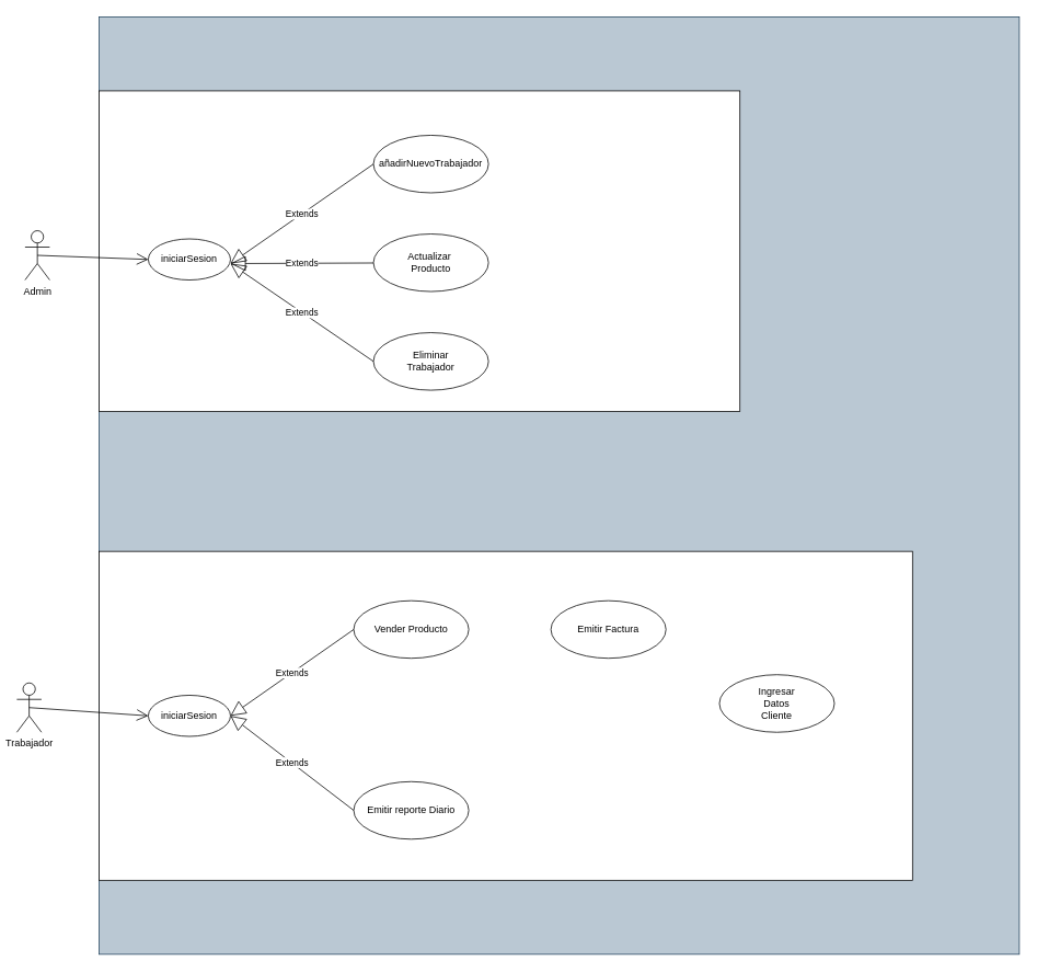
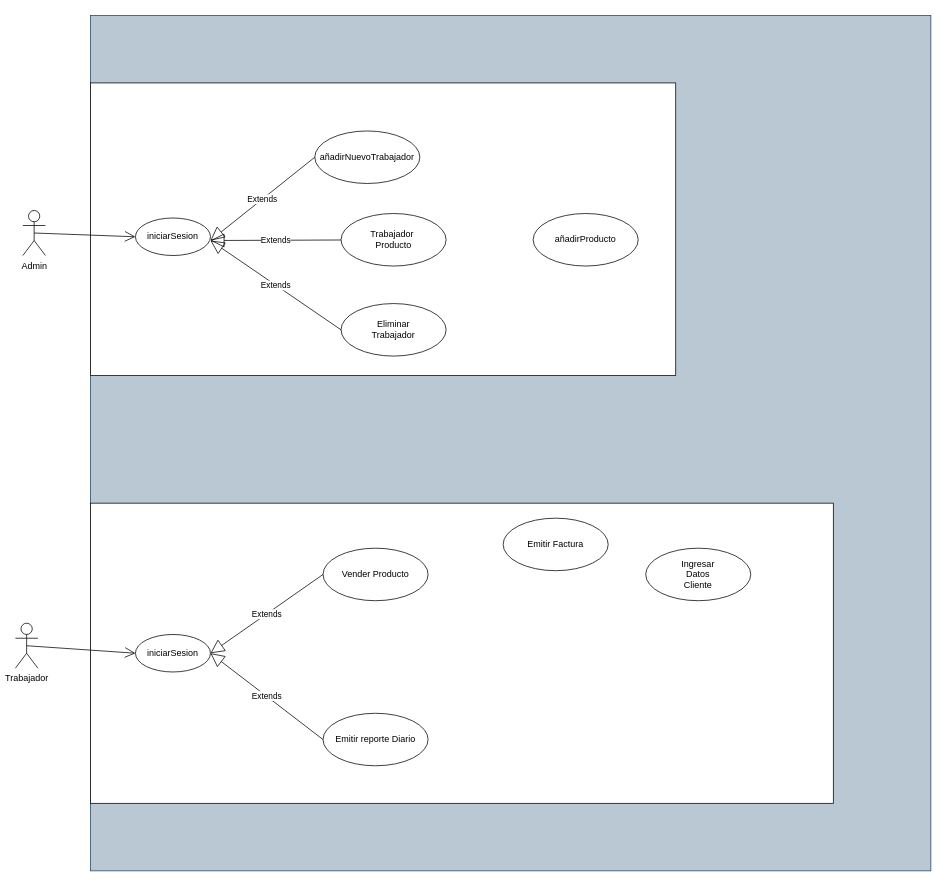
- <mxCell id="8" value="añadirNuevoTrabajador" style="ellipse;whiteSpace=wrap;html=1;" vertex="1" parent="1"><mxGeometry x="454" y="164" width="140" height="70" as="geometry" /></mxCell>
+ <mxCell id="8" value="añadirNuevoTrabajador" style="ellipse;whiteSpace=wrap;html=1;" vertex="1" parent="1"><mxGeometry x="419" y="174" width="140" height="70" as="geometry" /></mxCell>
- <mxCell id="18" value="Actualizar&amp;nbsp;&lt;br&gt;Producto" style="ellipse;whiteSpace=wrap;html=1;" vertex="1" parent="1"><mxGeometry x="454" y="284" width="140" height="70" as="geometry" /></mxCell>
+ <mxCell id="18" value="Trabajador&amp;nbsp;&lt;br&gt;Producto" style="ellipse;whiteSpace=wrap;html=1;" vertex="1" parent="1"><mxGeometry x="454" y="284" width="140" height="70" as="geometry" /></mxCell>
+ <mxCell id="7" value="añadirProducto" style="ellipse;whiteSpace=wrap;html=1;" vertex="1" parent="1"><mxGeometry x="710" y="284" width="140" height="70" as="geometry" /></mxCell>
- <mxCell id="14" value="Emitir Factura" style="ellipse;whiteSpace=wrap;html=1;" vertex="1" parent="1"><mxGeometry x="670" y="730" width="140" height="70" as="geometry" /></mxCell>
+ <mxCell id="14" value="Emitir Factura" style="ellipse;whiteSpace=wrap;html=1;" vertex="1" parent="1"><mxGeometry x="670" y="690" width="140" height="70" as="geometry" /></mxCell>
- <mxCell id="23" value="Ingresar&lt;br&gt;Datos&lt;br&gt;Cliente" style="ellipse;whiteSpace=wrap;html=1;" vertex="1" parent="1"><mxGeometry x="875" y="820" width="140" height="70" as="geometry" /></mxCell>
+ <mxCell id="23" value="Ingresar&lt;br&gt;Datos&lt;br&gt;Cliente" style="ellipse;whiteSpace=wrap;html=1;" vertex="1" parent="1"><mxGeometry x="860" y="730" width="140" height="70" as="geometry" /></mxCell>
